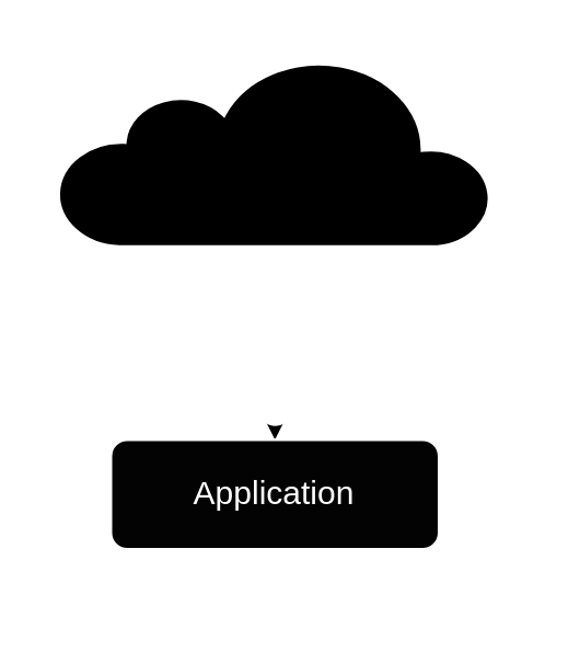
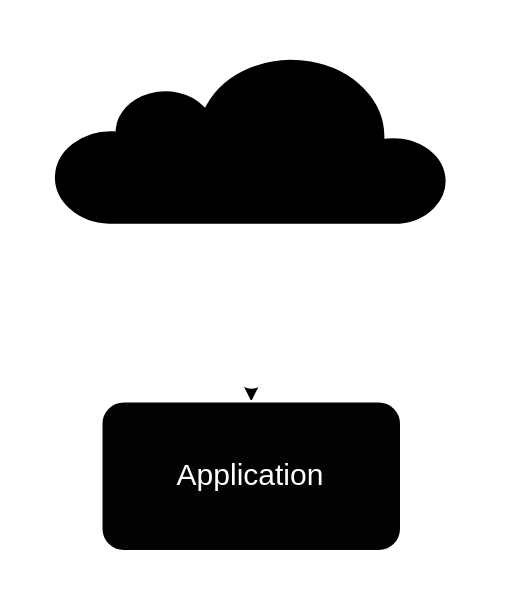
- <mxCell id="5" value="Application" style="rounded=1;whiteSpace=wrap;html=1;strokeColor=#FFFFFF;fillColor=#030303;fontColor=#FFFFFF;" vertex="1" parent="1"><mxGeometry x="40" y="160" width="120" height="40" as="geometry" /></mxCell>
+ <mxCell id="5" value="Application" style="rounded=1;whiteSpace=wrap;html=1;strokeColor=#FFFFFF;fillColor=#030303;fontColor=#FFFFFF;" vertex="1" parent="1"><mxGeometry x="40" y="160" width="120" height="60" as="geometry" /></mxCell>
